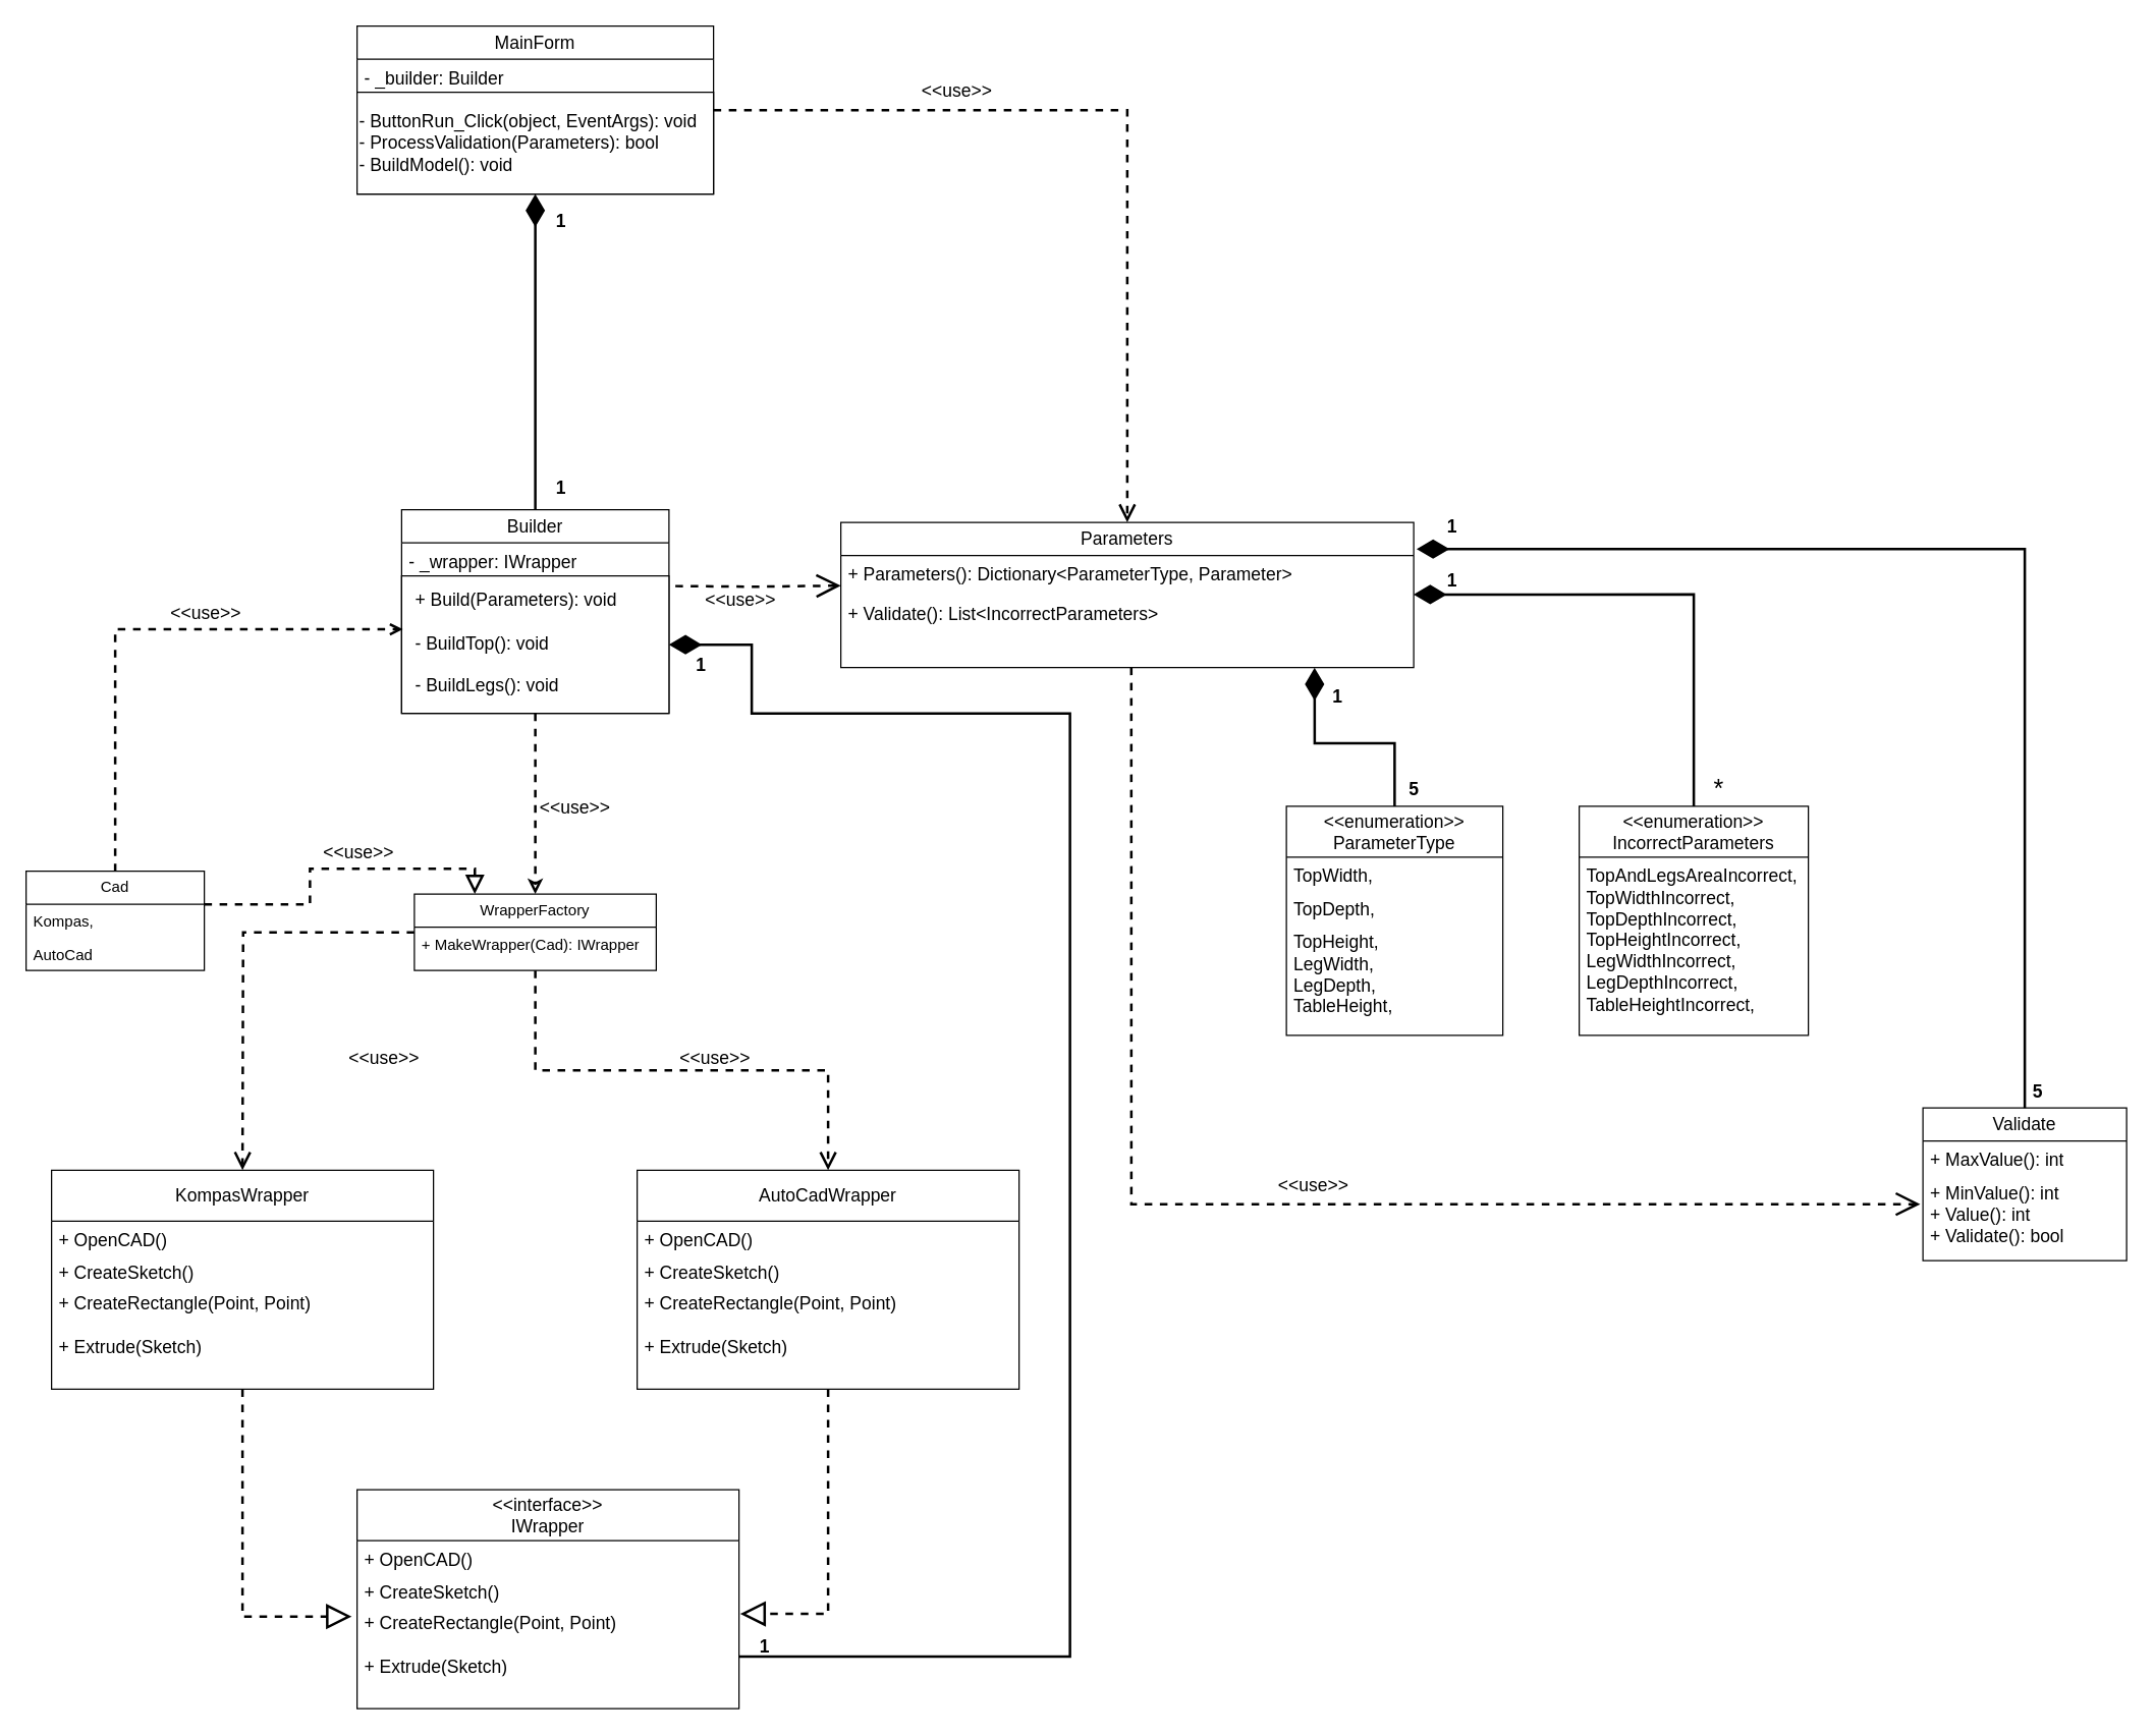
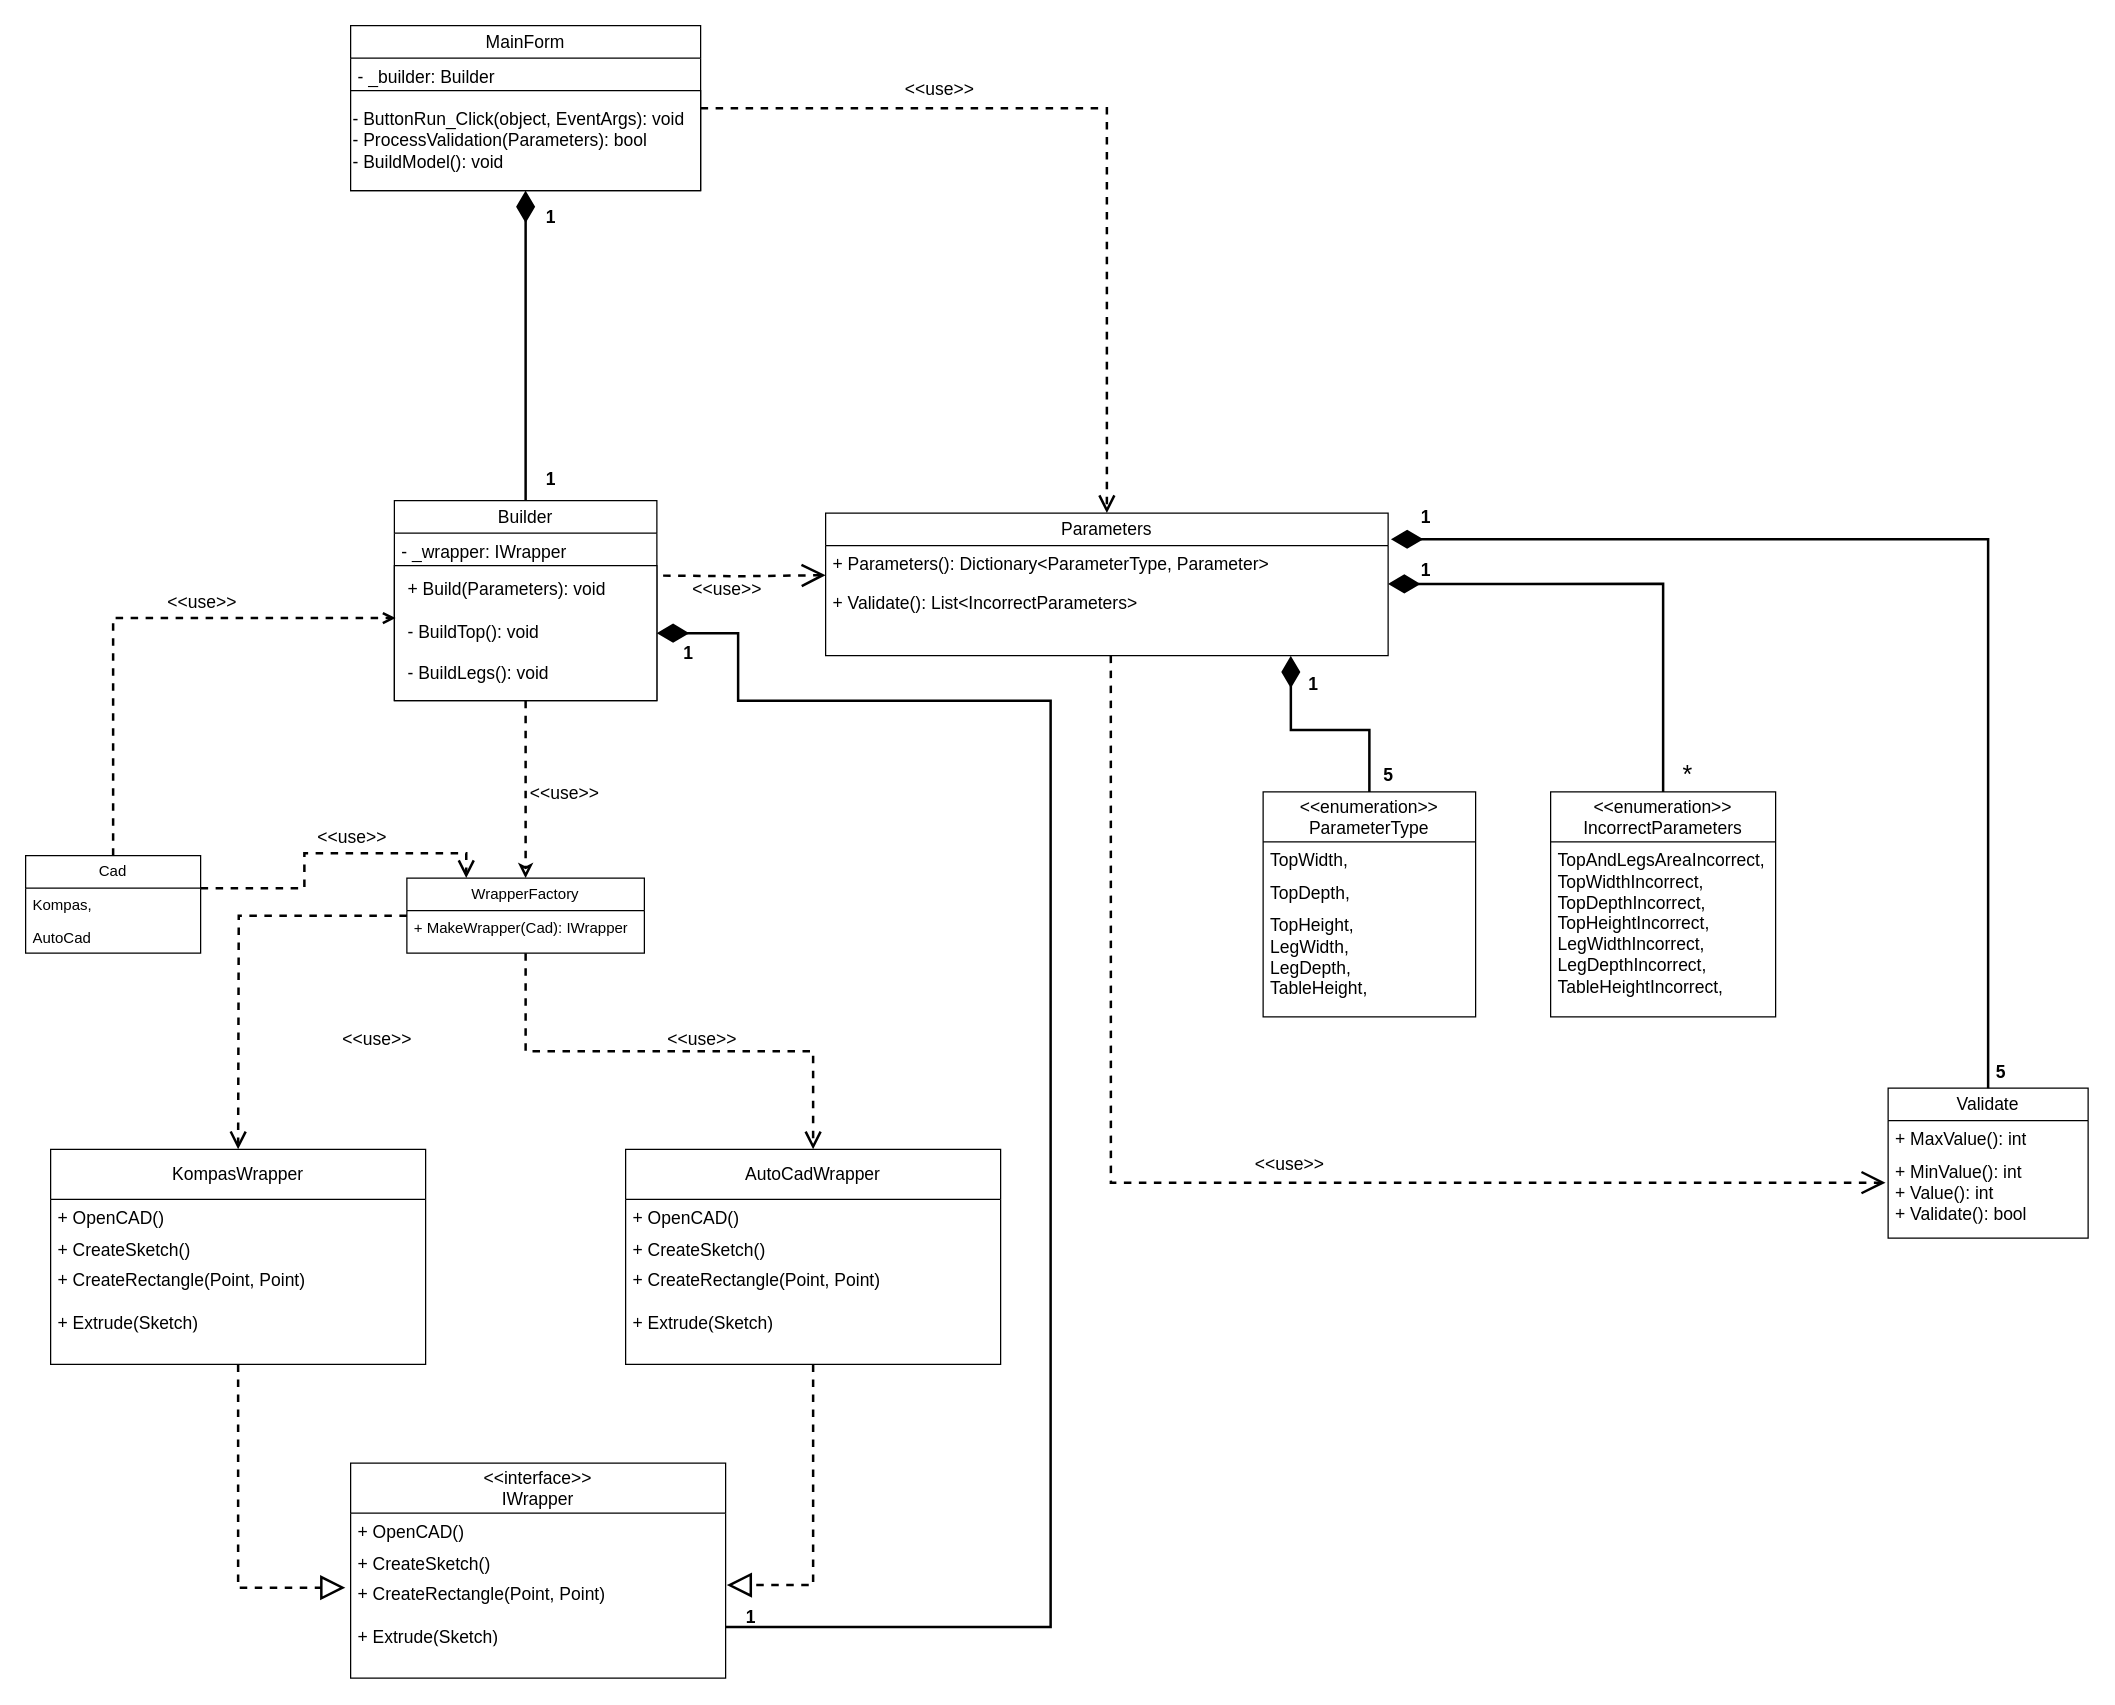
- <mxCell id="55" style="edgeStyle=orthogonalEdgeStyle;rounded=0;orthogonalLoop=1;jettySize=auto;html=1;entryX=0.25;entryY=0;entryDx=0;entryDy=0;strokeWidth=2;dashed=1;endArrow=block;endFill=0;endSize=10;" parent="1" source="51" target="48" edge="1"><mxGeometry relative="1" as="geometry"><Array as="points"><mxPoint x="243" y="710" /><mxPoint x="243" y="682" /><mxPoint x="373" y="682" /></Array></mxGeometry></mxCell>
+ <mxCell id="55" style="edgeStyle=orthogonalEdgeStyle;rounded=0;orthogonalLoop=1;jettySize=auto;html=1;entryX=0.25;entryY=0;entryDx=0;entryDy=0;strokeWidth=2;dashed=1;endArrow=open;endFill=0;endSize=10;" parent="1" source="51" target="48" edge="1"><mxGeometry relative="1" as="geometry"><Array as="points"><mxPoint x="243" y="710" /><mxPoint x="243" y="682" /><mxPoint x="373" y="682" /></Array></mxGeometry></mxCell>
